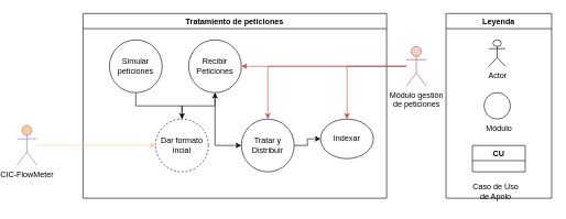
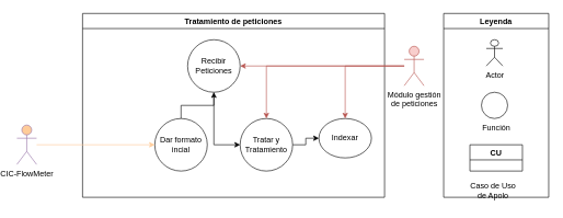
- <mxCell id="4" value="Simular peticiones" style="ellipse;whiteSpace=wrap;html=1;aspect=fixed;" parent="2" vertex="1"><mxGeometry x="40" y="40" width="80" height="80" as="geometry" /></mxCell>
- <mxCell id="3" style="edgeStyle=orthogonalEdgeStyle;rounded=0;orthogonalLoop=1;jettySize=auto;html=1;strokeColor=#000000;entryX=0.5;entryY=0;entryDx=0;entryDy=0;" parent="2" source="4" target="8" edge="1"><mxGeometry relative="1" as="geometry"><Array as="points"><mxPoint x="80" y="140" /><mxPoint x="150" y="140" /></Array></mxGeometry></mxCell>
- <mxCell id="19" value="Módulo" style="text;html=1;align=center;verticalAlign=middle;resizable=0;points=[];autosize=1;strokeColor=none;fillColor=none;" parent="16" vertex="1"><mxGeometry x="45" y="160" width="70" height="30" as="geometry" /></mxCell>
+ <mxCell id="19" value="Función" style="text;html=1;align=center;verticalAlign=middle;resizable=0;points=[];autosize=1;strokeColor=none;fillColor=none;" parent="16" vertex="1"><mxGeometry x="45" y="160" width="70" height="30" as="geometry" /></mxCell>
- <mxCell id="8" value="Dar formato incial" style="ellipse;whiteSpace=wrap;html=1;aspect=fixed;dashed=1;" parent="2" vertex="1"><mxGeometry x="110" y="160" width="80" height="80" as="geometry" /></mxCell>
+ <mxCell id="8" value="Dar formato incial" style="ellipse;whiteSpace=wrap;html=1;aspect=fixed;" parent="2" vertex="1"><mxGeometry x="110" y="160" width="80" height="80" as="geometry" /></mxCell>
- <mxCell id="10" value="Tratar y Distribuir" style="ellipse;whiteSpace=wrap;html=1;aspect=fixed;" parent="2" vertex="1"><mxGeometry x="240" y="160" width="80" height="80" as="geometry" /></mxCell>
+ <mxCell id="10" value="Tratar y Tratamiento" style="ellipse;whiteSpace=wrap;html=1;aspect=fixed;" parent="2" vertex="1"><mxGeometry x="240" y="160" width="80" height="80" as="geometry" /></mxCell>
